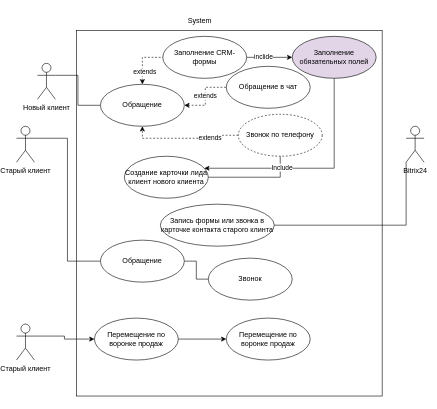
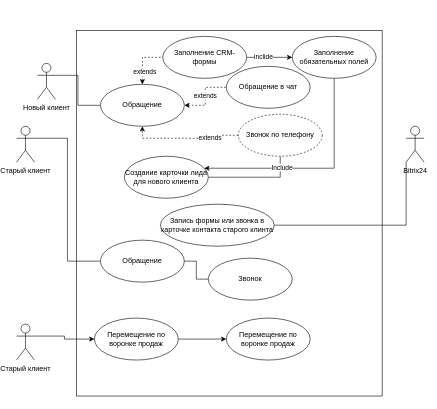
- <mxCell id="9" value="System" style="text;strokeColor=none;fillColor=none;align=left;verticalAlign=top;spacingLeft=4;spacingRight=4;overflow=hidden;rotatable=0;points=[[0,0.5],[1,0.5]];portConstraint=eastwest;" vertex="1" parent="1"><mxGeometry x="300" y="20" width="100" height="26" as="geometry" /></mxCell>
- <mxCell id="28" value="Заполнение обязательных полей" style="ellipse;whiteSpace=wrap;html=1;fillColor=#e1d5e7;" vertex="1" parent="1"><mxGeometry x="480" y="60" width="140" height="70" as="geometry" /></mxCell>
+ <mxCell id="28" value="Заполнение обязательных полей" style="ellipse;whiteSpace=wrap;html=1;" vertex="1" parent="1"><mxGeometry x="480" y="60" width="140" height="70" as="geometry" /></mxCell>
- <mxCell id="17" value="Создание карточки лида клиент нового клиента" style="ellipse;whiteSpace=wrap;html=1;" vertex="1" parent="1"><mxGeometry x="200" y="260" width="140" height="70" as="geometry" /></mxCell>
+ <mxCell id="17" value="Создание карточки лида для нового клиента" style="ellipse;whiteSpace=wrap;html=1;" vertex="1" parent="1"><mxGeometry x="200" y="260" width="140" height="70" as="geometry" /></mxCell>
